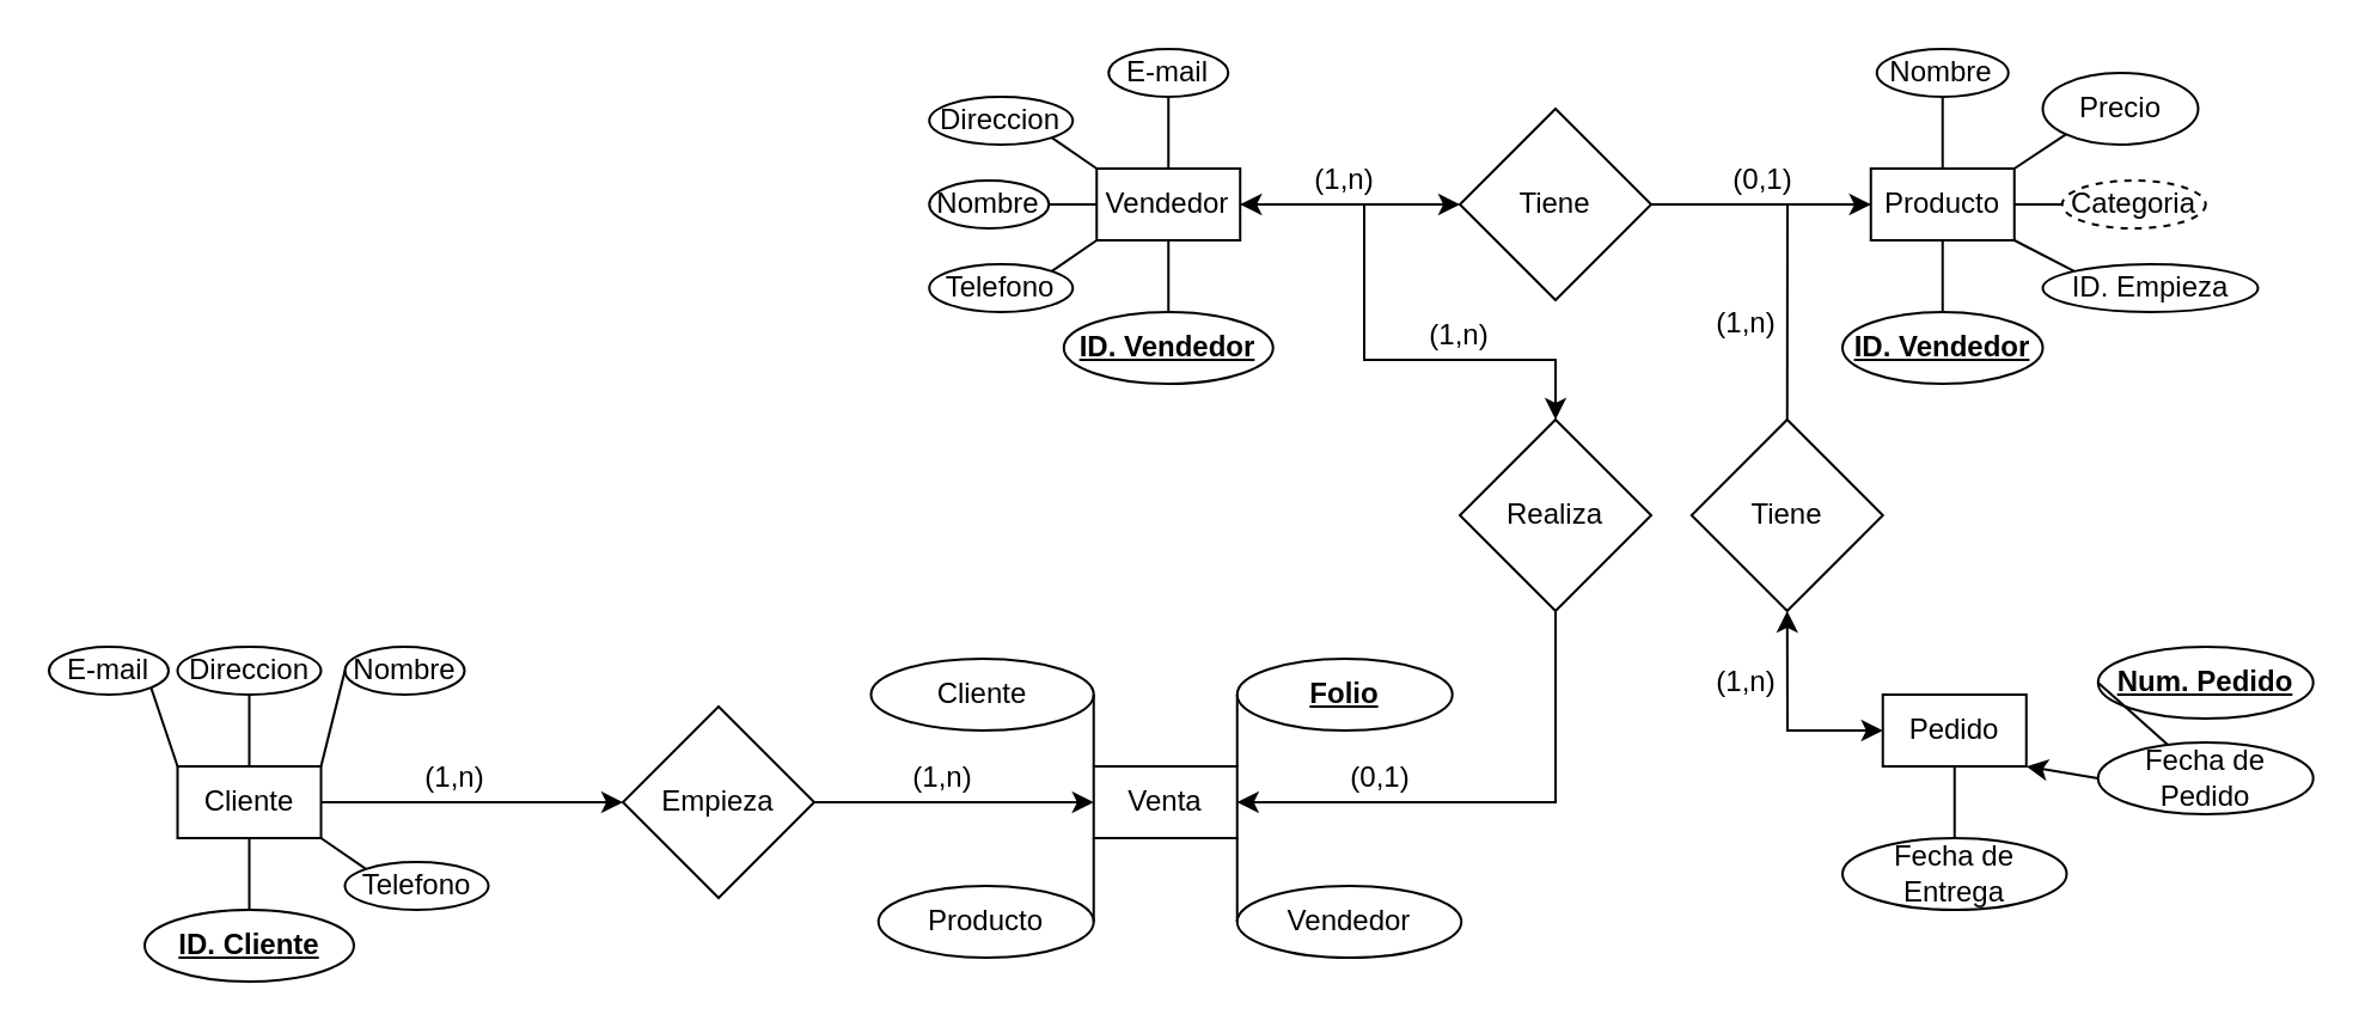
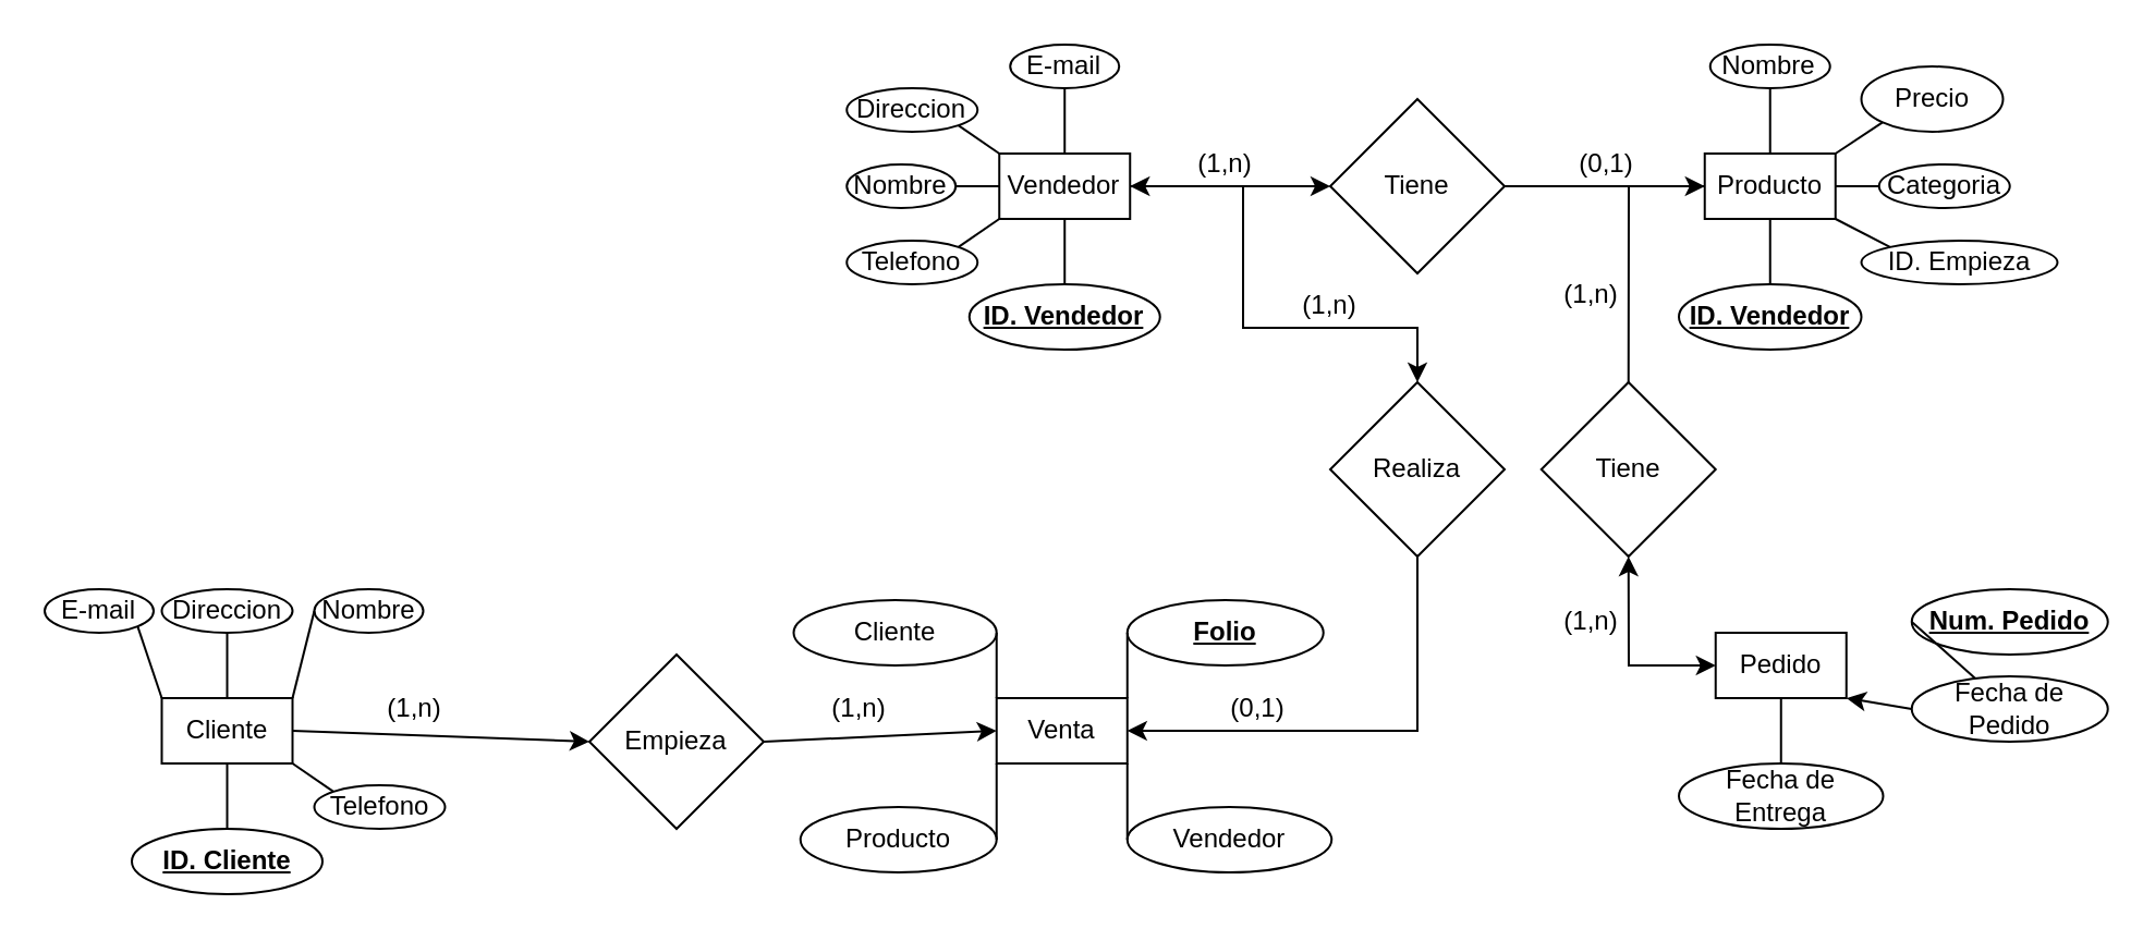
- <mxCell id="27" value="Categoria" style="ellipse;whiteSpace=wrap;html=1;dashed=1;" parent="1" vertex="1"><mxGeometry x="861.87" y="75" width="60" height="20" as="geometry" /></mxCell>
+ <mxCell id="27" value="Categoria" style="ellipse;whiteSpace=wrap;html=1;" parent="1" vertex="1"><mxGeometry x="861.87" y="75" width="60" height="20" as="geometry" /></mxCell>
- <mxCell id="53" value="Empieza" style="rhombus;whiteSpace=wrap;html=1;" parent="1" vertex="1"><mxGeometry x="260" y="295" width="80" height="80" as="geometry" /></mxCell>
+ <mxCell id="53" value="Empieza" style="rhombus;whiteSpace=wrap;html=1;" parent="1" vertex="1"><mxGeometry x="270" y="300" width="80" height="80" as="geometry" /></mxCell>
